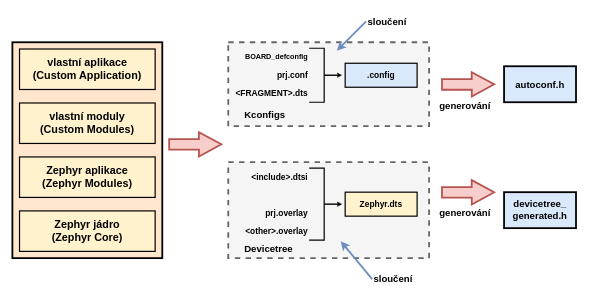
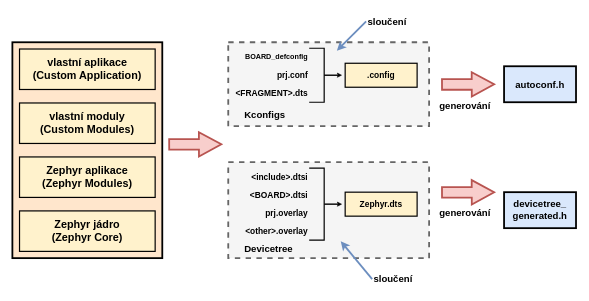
- <mxCell id="9" value="&lt;b&gt;&lt;font style=&quot;font-size: 14px;&quot;&gt;.config&lt;/font&gt;&lt;/b&gt;" style="rounded=0;whiteSpace=wrap;html=1;strokeWidth=2;fillColor=#dae8fc;strokeColor=#000000;" vertex="1" parent="1"><mxGeometry x="575" y="105" width="120" height="40" as="geometry" /></mxCell>
+ <mxCell id="9" value="&lt;b&gt;&lt;font style=&quot;font-size: 14px;&quot;&gt;.config&lt;/font&gt;&lt;/b&gt;" style="rounded=0;whiteSpace=wrap;html=1;strokeWidth=2;fillColor=#fff2cc;strokeColor=#000000;" vertex="1" parent="1"><mxGeometry x="575" y="105" width="120" height="40" as="geometry" /></mxCell>
+ <mxCell id="13" value="&lt;b&gt;&lt;font style=&quot;font-size: 14px;&quot;&gt;&amp;lt;BOARD&amp;gt;.dtsi&lt;/font&gt;&lt;/b&gt;" style="text;html=1;align=right;verticalAlign=middle;whiteSpace=wrap;rounded=0;" vertex="1" parent="1"><mxGeometry x="405" y="310" width="110" height="30" as="geometry" /></mxCell>
